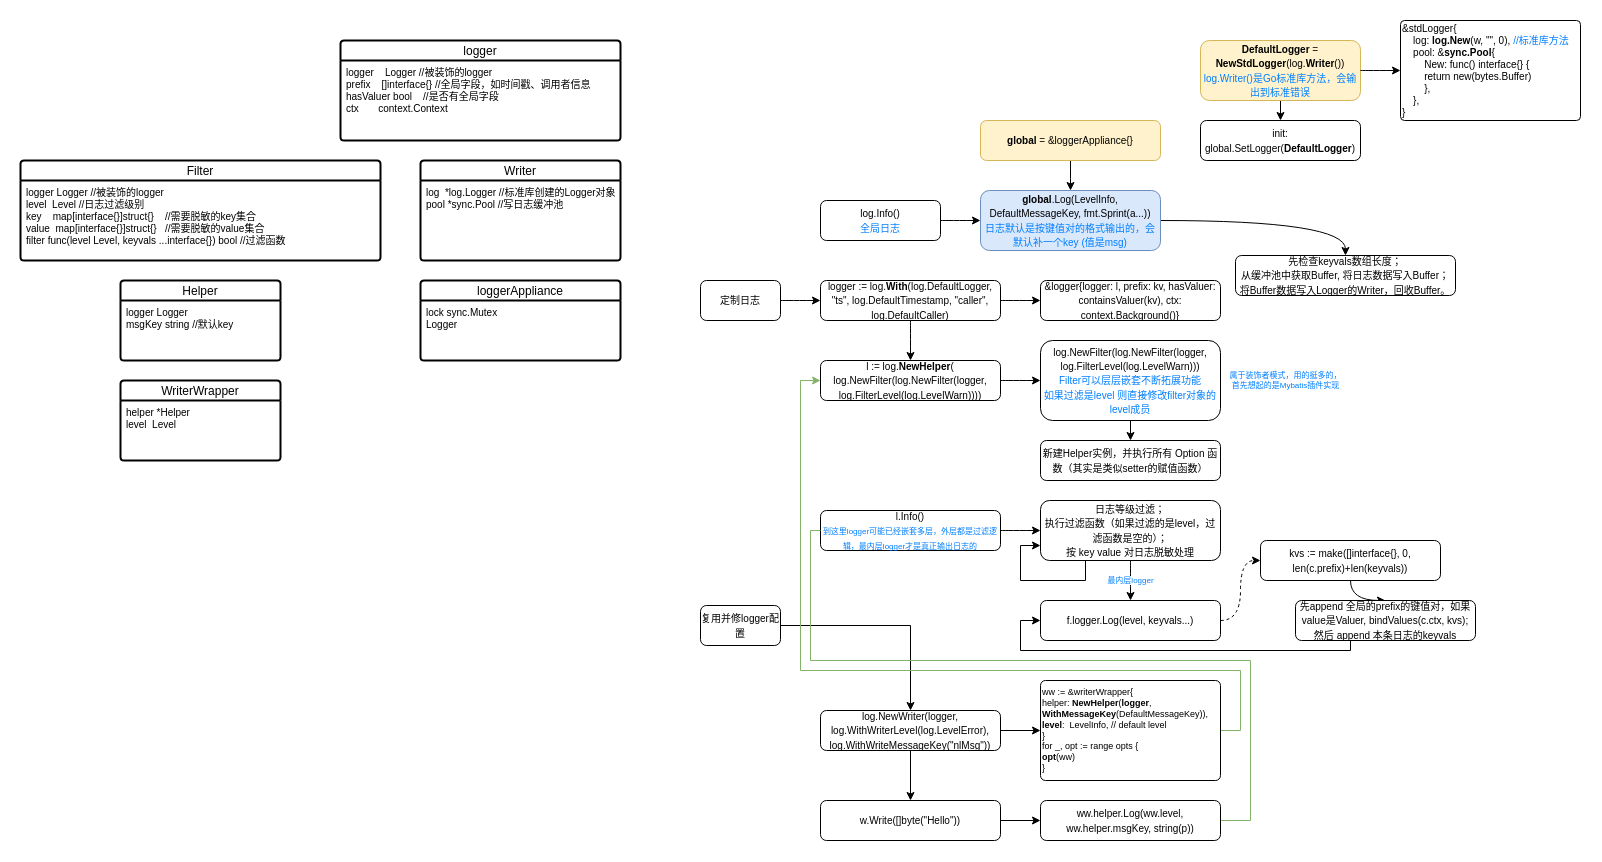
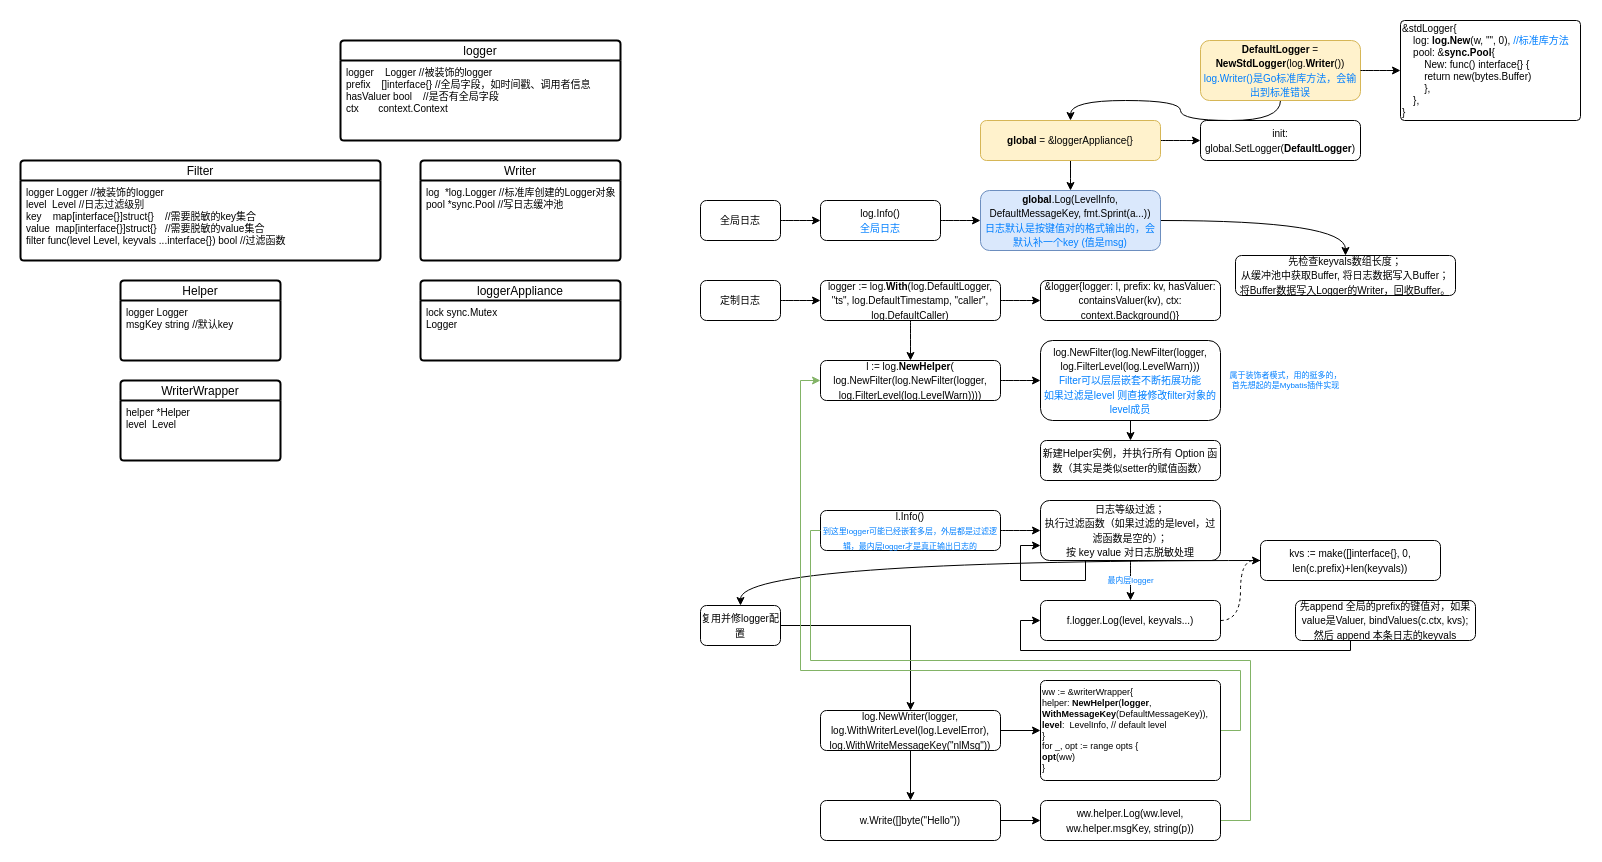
- <mxCell id="13" style="edgeStyle=orthogonalEdgeStyle;curved=1;rounded=0;orthogonalLoop=1;jettySize=auto;html=1;exitX=0.5;exitY=1;exitDx=0;exitDy=0;fontSize=12;" edge="1" parent="1" source="14" target="12"><mxGeometry relative="1" as="geometry" /></mxCell>
+ <mxCell id="13" style="edgeStyle=orthogonalEdgeStyle;curved=1;rounded=0;orthogonalLoop=1;jettySize=auto;html=1;exitX=0.5;exitY=1;exitDx=0;exitDy=0;fontSize=12;" edge="1" parent="1" source="14" target="9"><mxGeometry relative="1" as="geometry" /></mxCell>
+ <mxCell id="7" value="" style="edgeStyle=orthogonalEdgeStyle;curved=1;rounded=0;orthogonalLoop=1;jettySize=auto;html=1;fontSize=12;" edge="1" parent="1" source="9" target="12"><mxGeometry relative="1" as="geometry" /></mxCell>
+ <mxCell id="28" value="&lt;font style=&quot;font-size: 10px&quot;&gt;全局日志&lt;br&gt;&lt;/font&gt;" style="rounded=1;whiteSpace=wrap;html=1;" vertex="1" parent="1"><mxGeometry x="700" y="200" width="80" height="40" as="geometry" /></mxCell>
+ <mxCell id="27" style="edgeStyle=orthogonalEdgeStyle;curved=1;rounded=0;orthogonalLoop=1;jettySize=auto;html=1;exitX=1;exitY=0.5;exitDx=0;exitDy=0;entryX=0;entryY=0.5;entryDx=0;entryDy=0;fontSize=10;fontColor=#007FFF;" edge="1" parent="1" source="28" target="3"><mxGeometry relative="1" as="geometry" /></mxCell>
- <mxCell id="48" value="" style="edgeStyle=orthogonalEdgeStyle;curved=1;rounded=0;orthogonalLoop=1;jettySize=auto;html=1;fontSize=10;fontColor=#000000;" edge="1" parent="1" source="49" target="51"><mxGeometry relative="1" as="geometry" /></mxCell>
+ <mxCell id="48" value="" style="edgeStyle=orthogonalEdgeStyle;curved=1;rounded=0;orthogonalLoop=1;jettySize=auto;html=1;fontSize=10;fontColor=#000000;" edge="1" parent="1" source="49" target="53"><mxGeometry relative="1" as="geometry" /></mxCell>
